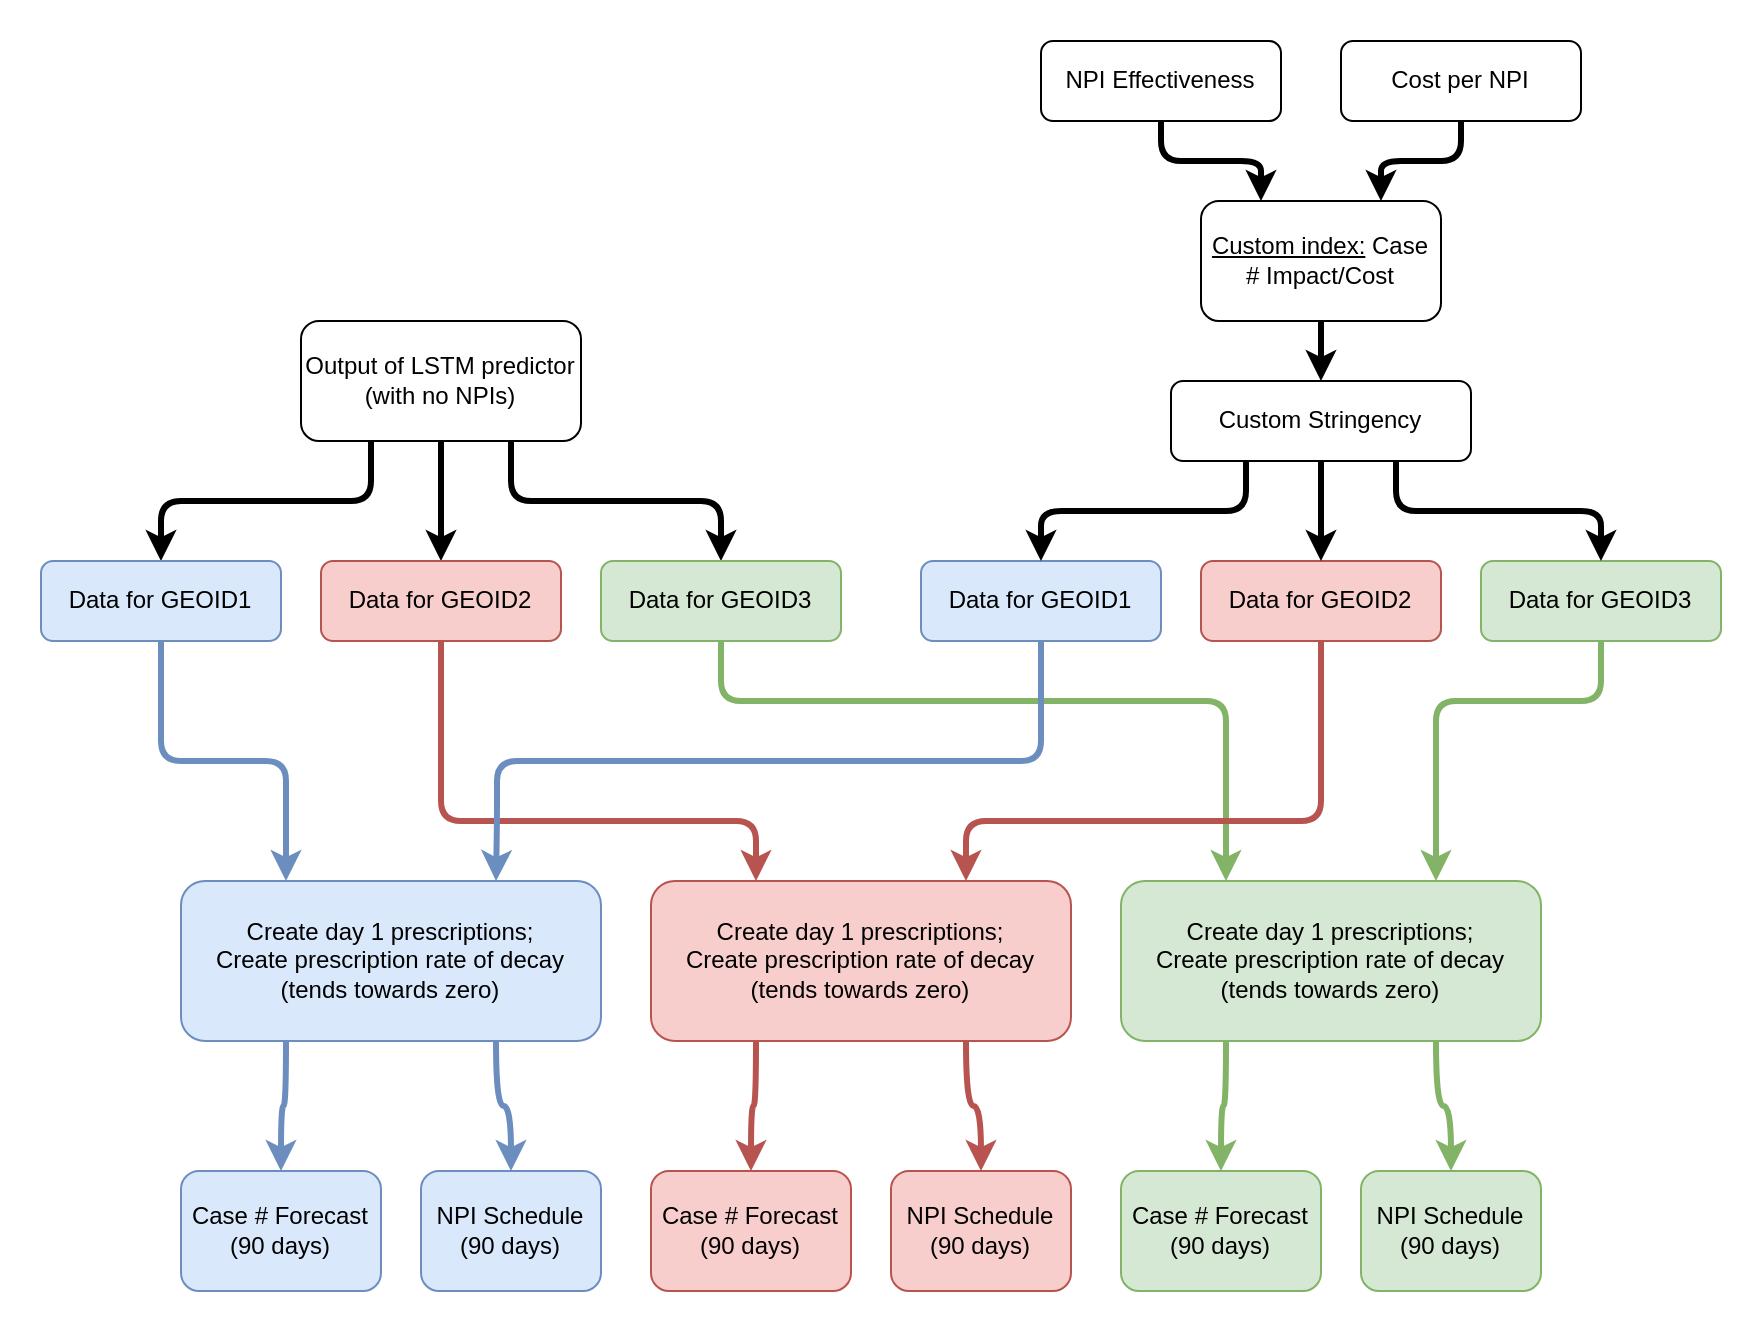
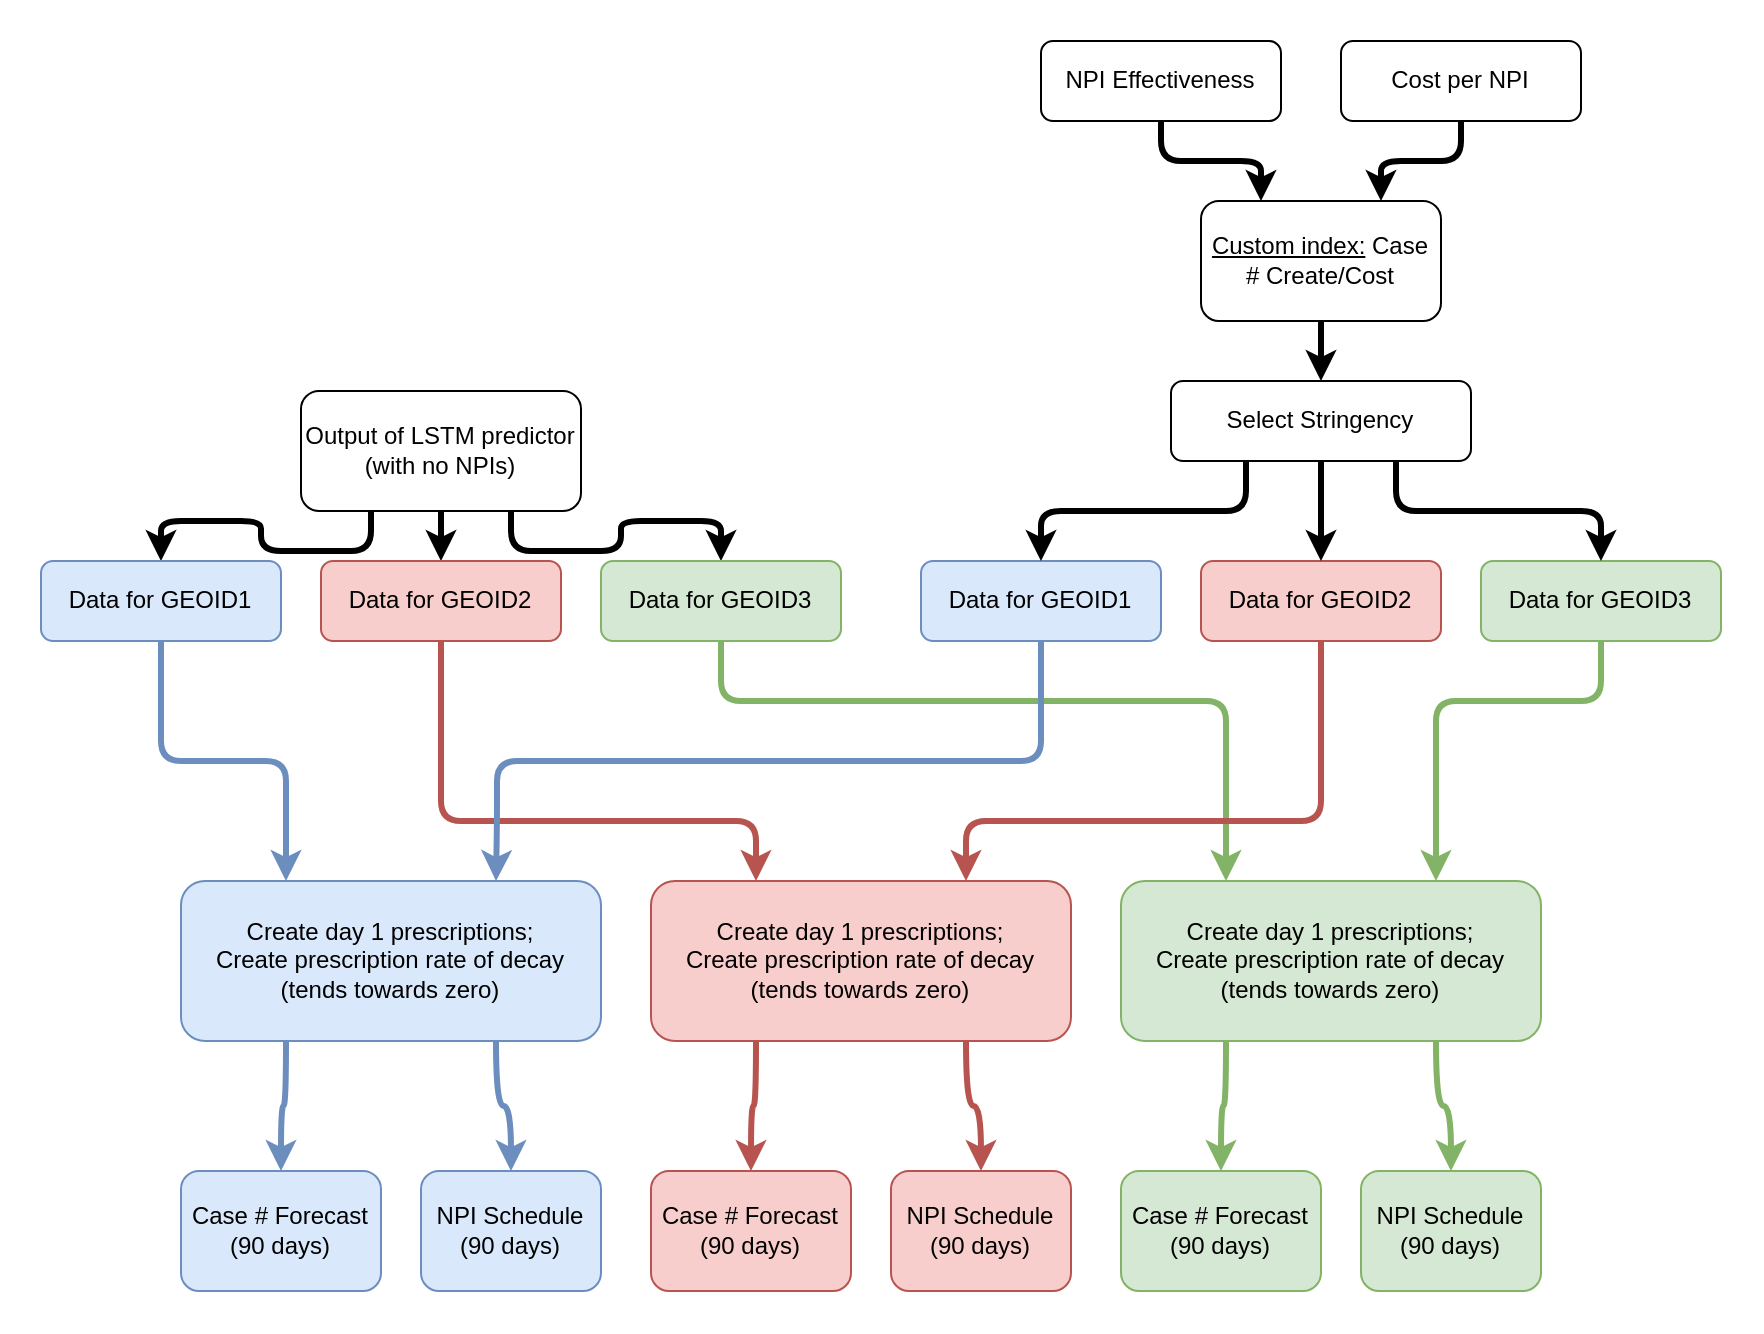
- <mxCell id="7" value="&lt;u&gt;Custom index:&lt;/u&gt; Case # Impact/Cost" style="rounded=1;whiteSpace=wrap;html=1;" vertex="1" parent="1"><mxGeometry x="600" y="100" width="120" height="60" as="geometry" /></mxCell>
+ <mxCell id="7" value="&lt;u&gt;Custom index:&lt;/u&gt; Case # Create/Cost" style="rounded=1;whiteSpace=wrap;html=1;" vertex="1" parent="1"><mxGeometry x="600" y="100" width="120" height="60" as="geometry" /></mxCell>
- <mxCell id="11" value="Output of LSTM predictor (with no NPIs)" style="rounded=1;whiteSpace=wrap;html=1;" vertex="1" parent="1"><mxGeometry x="150" y="160" width="140" height="60" as="geometry" /></mxCell>
+ <mxCell id="11" value="Output of LSTM predictor (with no NPIs)" style="rounded=1;whiteSpace=wrap;html=1;" vertex="1" parent="1"><mxGeometry x="150" y="195" width="140" height="60" as="geometry" /></mxCell>
- <mxCell id="42" value="Custom Stringency" style="rounded=1;whiteSpace=wrap;html=1;" vertex="1" parent="1"><mxGeometry x="585" y="190" width="150" height="40" as="geometry" /></mxCell>
+ <mxCell id="42" value="Select Stringency" style="rounded=1;whiteSpace=wrap;html=1;" vertex="1" parent="1"><mxGeometry x="585" y="190" width="150" height="40" as="geometry" /></mxCell>
